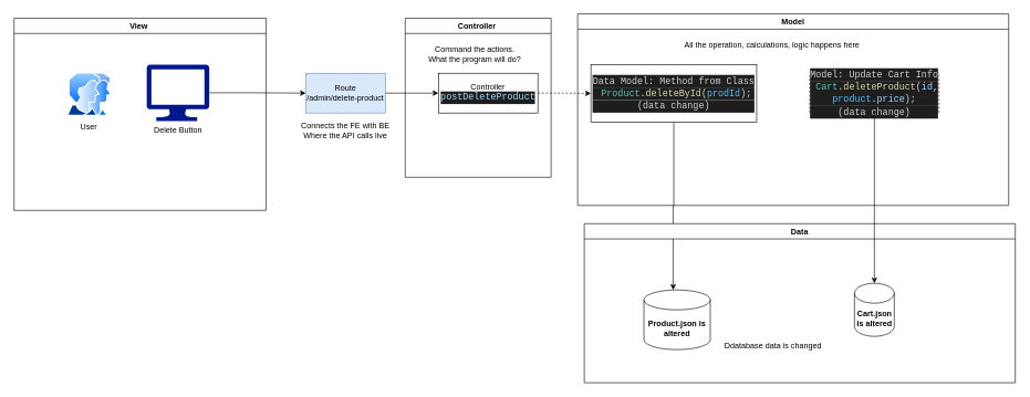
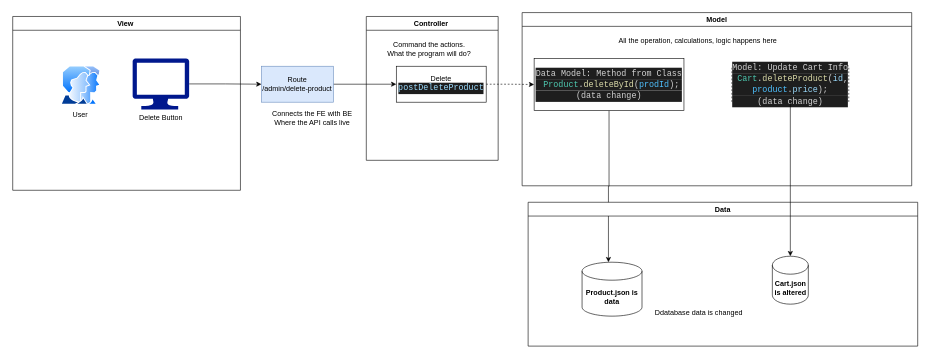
- <mxCell id="5" value="Route&lt;br&gt;/admin/delete-product" style="rounded=0;whiteSpace=wrap;html=1;fillColor=#dae8fc;strokeColor=#6c8ebf;" vertex="1" parent="1"><mxGeometry x="460" y="110" width="120" height="60" as="geometry" /></mxCell>
+ <mxCell id="5" value="Route&lt;br&gt;/admin/delete-product" style="rounded=0;whiteSpace=wrap;html=1;fillColor=#dae8fc;strokeColor=#6c8ebf;" vertex="1" parent="1"><mxGeometry x="435" y="110" width="120" height="60" as="geometry" /></mxCell>
- <mxCell id="7" value="Controller&lt;br&gt;&lt;div style=&quot;color: rgb(212 , 212 , 212) ; background-color: rgb(30 , 30 , 30) ; font-family: &amp;#34;consolas&amp;#34; , &amp;#34;courier new&amp;#34; , monospace ; font-size: 14px ; line-height: 19px&quot;&gt;&lt;span style=&quot;color: #9cdcfe&quot;&gt;postDeleteProduct&lt;/span&gt;&lt;/div&gt;" style="rounded=0;whiteSpace=wrap;html=1;" vertex="1" parent="1"><mxGeometry x="660" y="110" width="150" height="60" as="geometry" /></mxCell>
+ <mxCell id="7" value="Delete&lt;br&gt;&lt;div style=&quot;color: rgb(212 , 212 , 212) ; background-color: rgb(30 , 30 , 30) ; font-family: &amp;#34;consolas&amp;#34; , &amp;#34;courier new&amp;#34; , monospace ; font-size: 14px ; line-height: 19px&quot;&gt;&lt;span style=&quot;color: #9cdcfe&quot;&gt;postDeleteProduct&lt;/span&gt;&lt;/div&gt;" style="rounded=0;whiteSpace=wrap;html=1;" vertex="1" parent="1"><mxGeometry x="660" y="110" width="150" height="60" as="geometry" /></mxCell>
- <mxCell id="19" value="&lt;b&gt;Product.json is altered&lt;/b&gt;" style="shape=cylinder3;whiteSpace=wrap;html=1;boundedLbl=1;backgroundOutline=1;size=15;" vertex="1" parent="17"><mxGeometry x="90" y="100" width="100" height="90" as="geometry" /></mxCell>
+ <mxCell id="19" value="&lt;b&gt;Product.json is data&lt;/b&gt;" style="shape=cylinder3;whiteSpace=wrap;html=1;boundedLbl=1;backgroundOutline=1;size=15;" vertex="1" parent="17"><mxGeometry x="90" y="100" width="100" height="90" as="geometry" /></mxCell>
